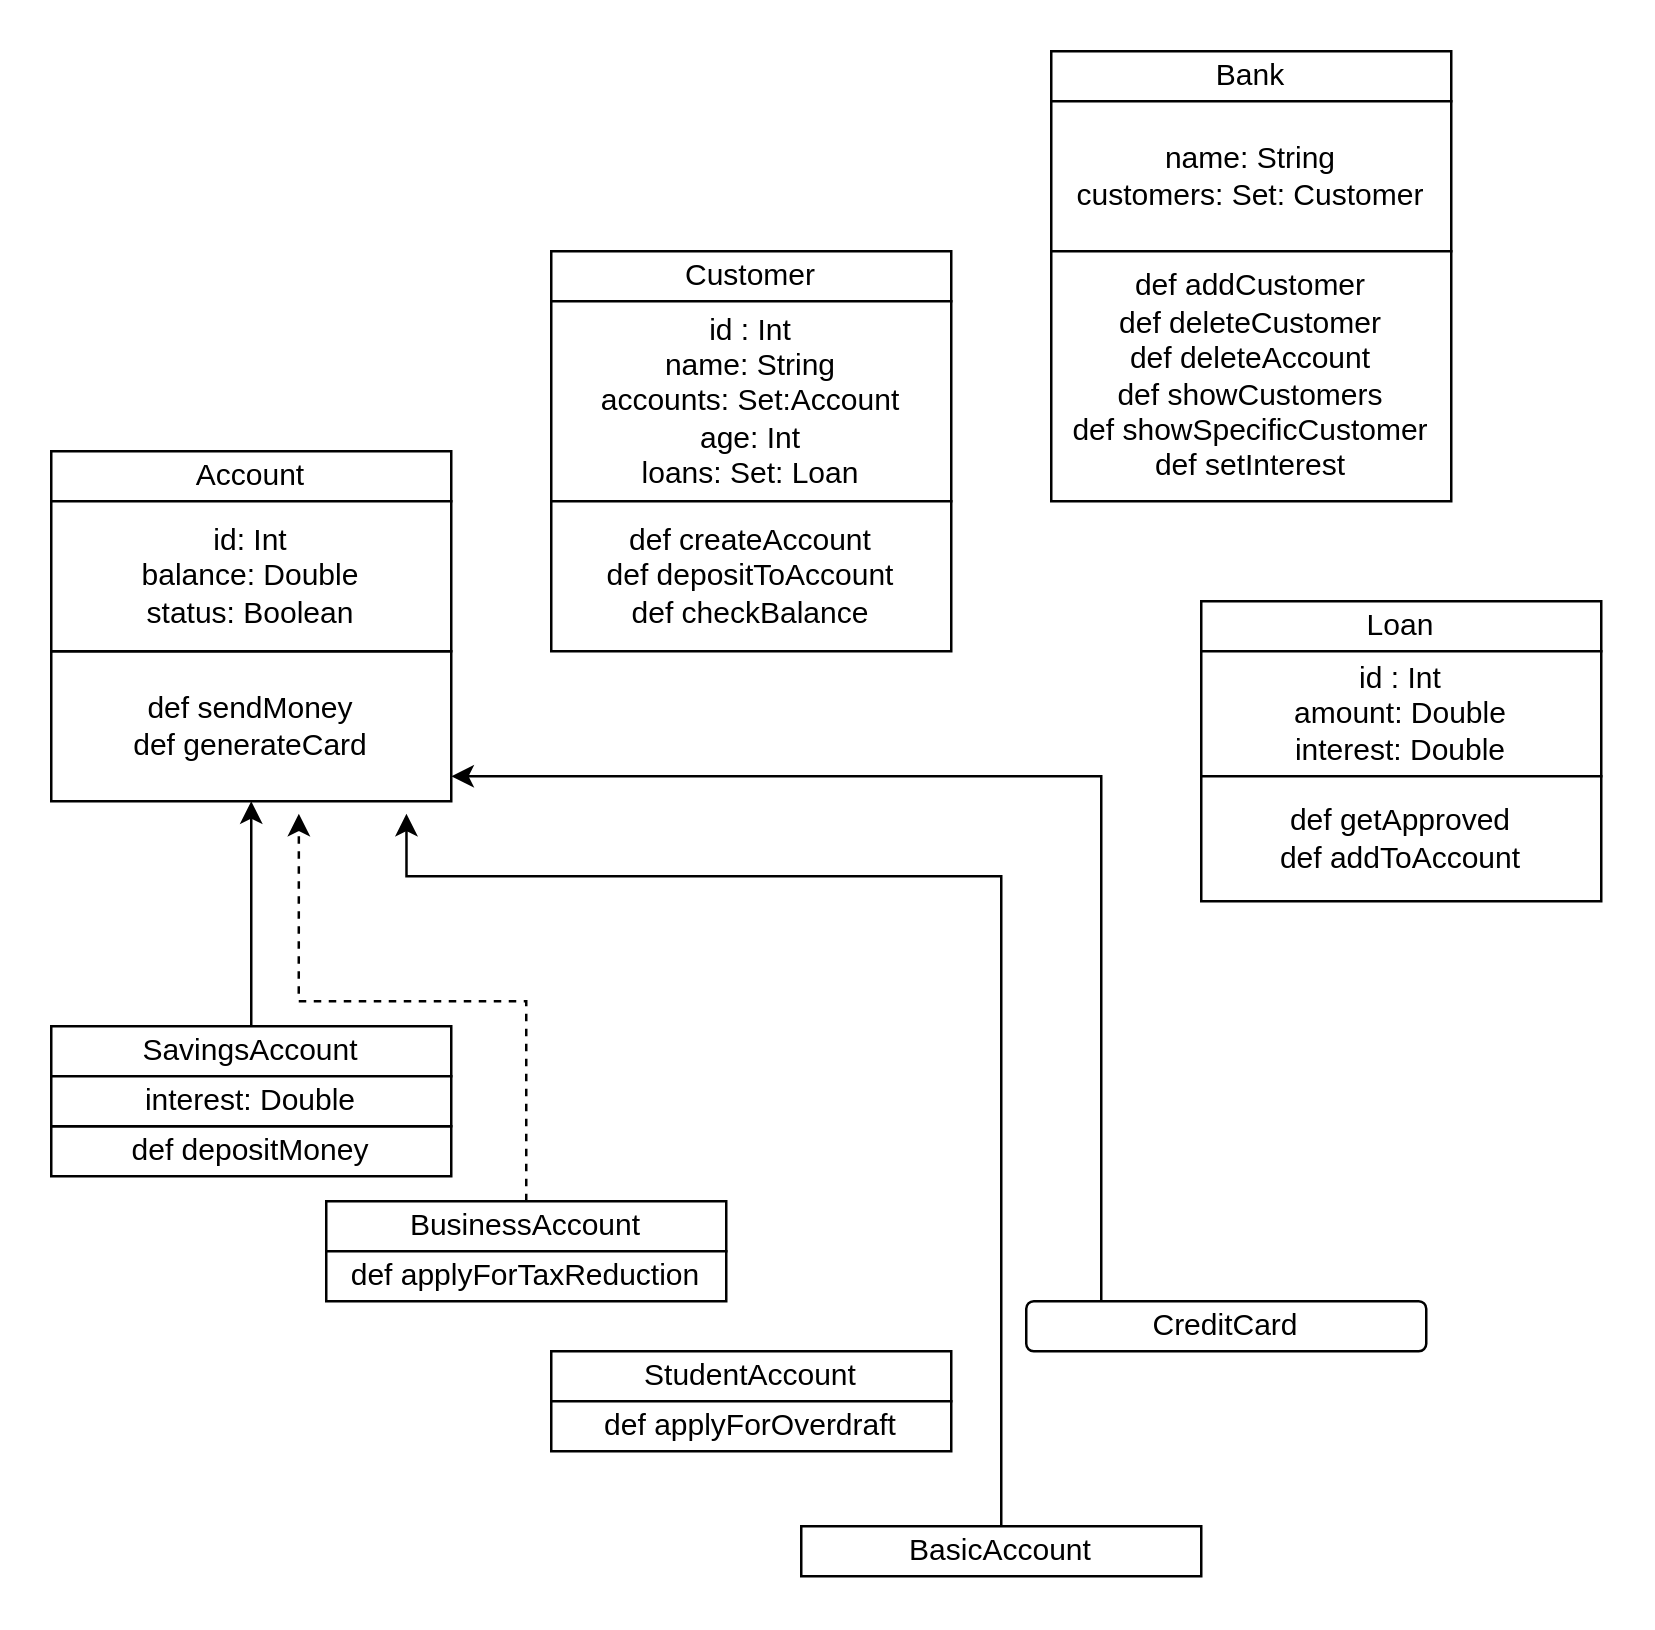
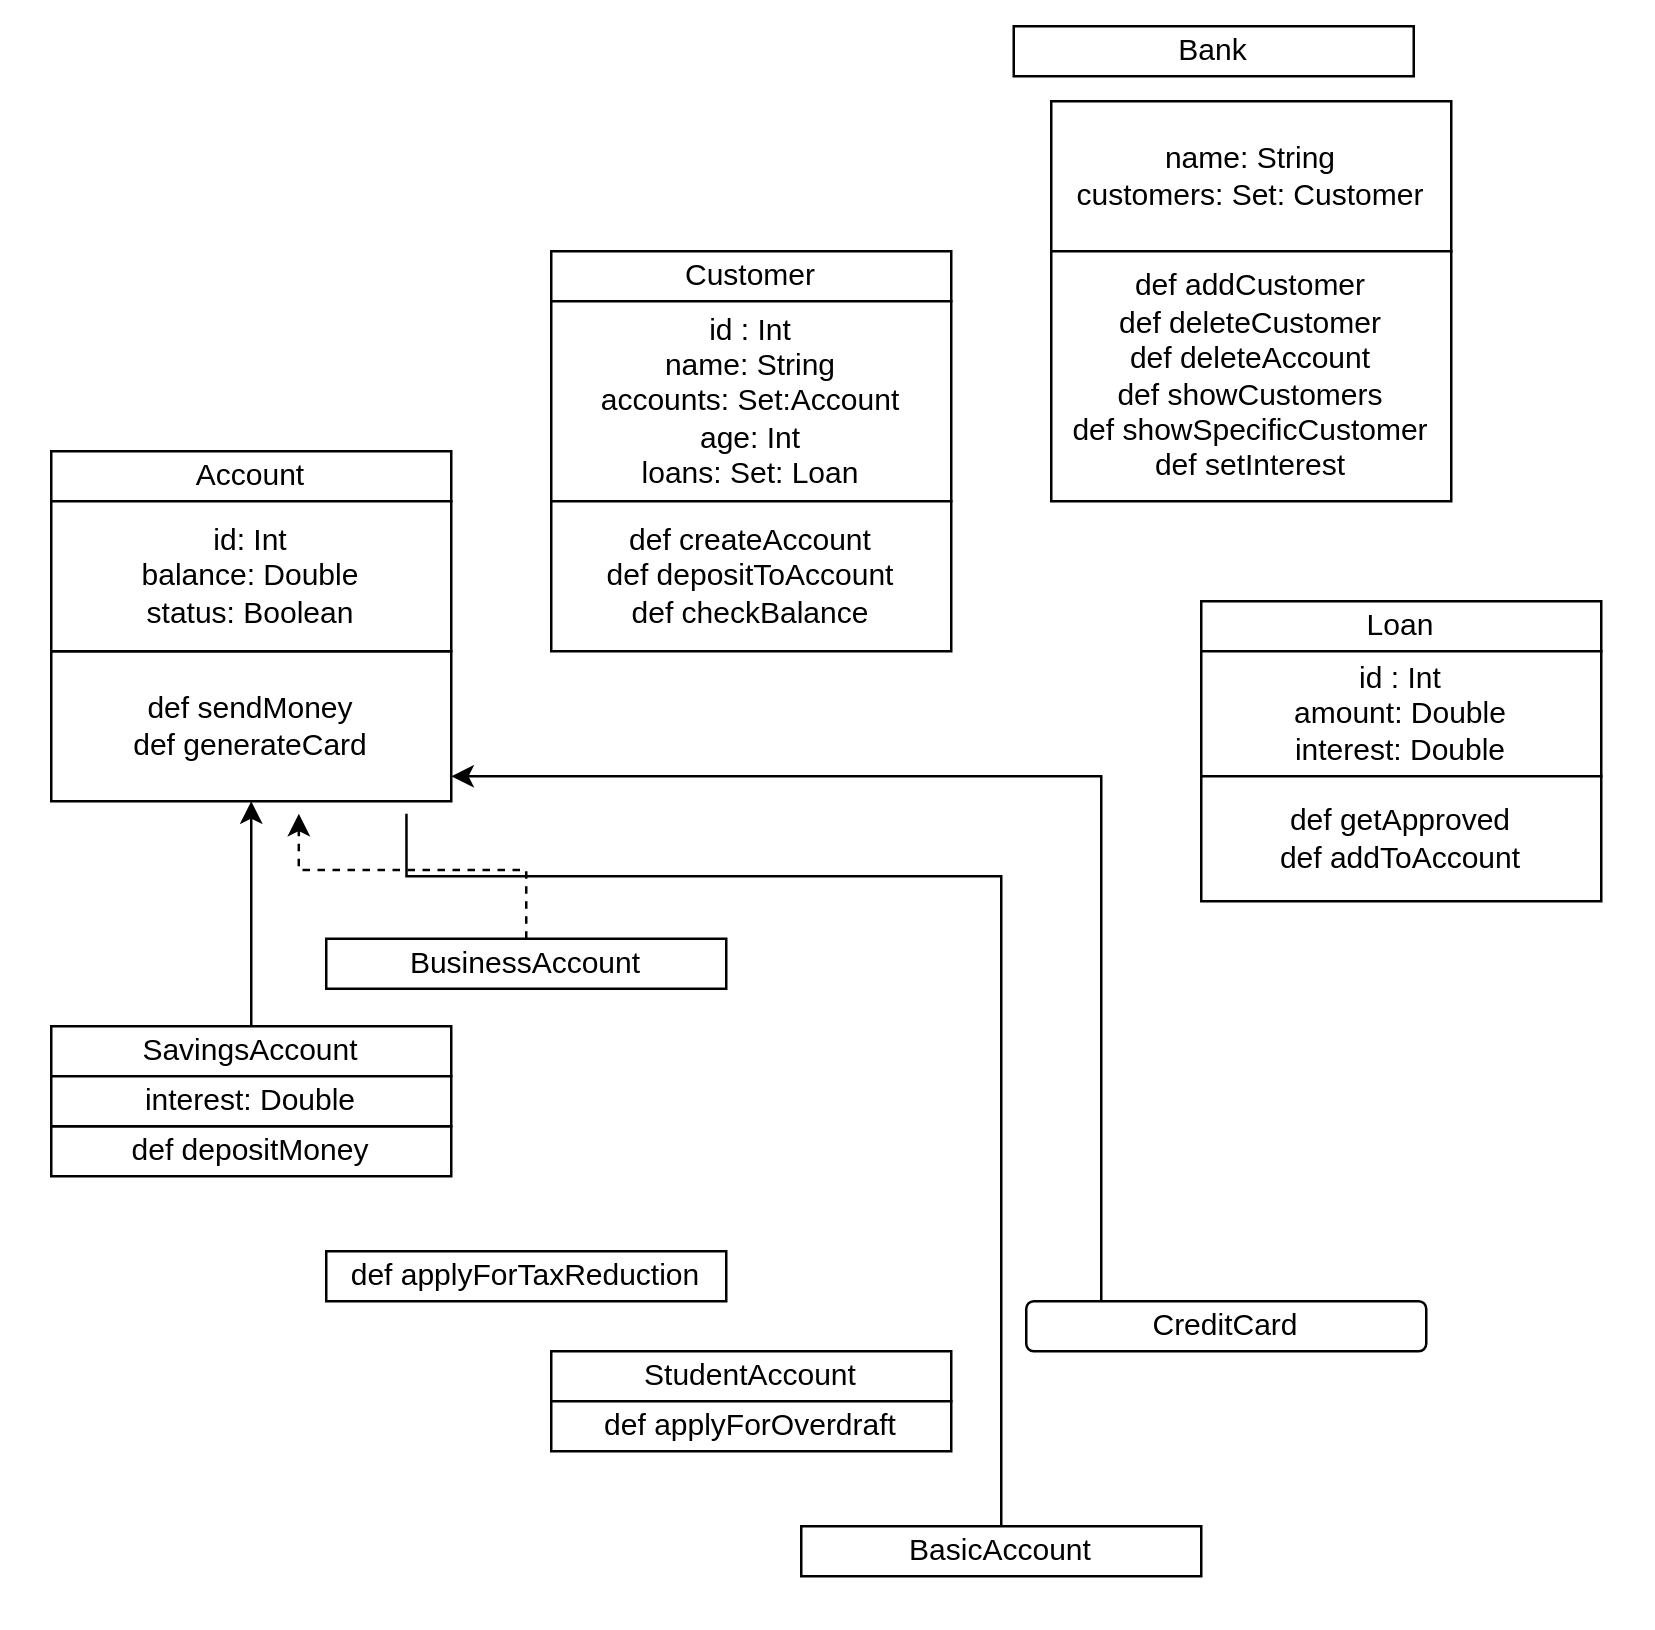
- <mxCell id="18" value="Bank" style="rounded=0;whiteSpace=wrap;html=1;" vertex="1" parent="1"><mxGeometry x="420" y="20" width="160" height="20" as="geometry" /></mxCell>
+ <mxCell id="18" value="Bank" style="rounded=0;whiteSpace=wrap;html=1;" vertex="1" parent="1"><mxGeometry x="405" y="10" width="160" height="20" as="geometry" /></mxCell>
- <mxCell id="11" style="edgeStyle=orthogonalEdgeStyle;rounded=0;orthogonalLoop=1;jettySize=auto;html=1;entryX=0.888;entryY=1.083;entryDx=0;entryDy=0;entryPerimeter=0;" edge="1" parent="1" source="12" target="6"><mxGeometry relative="1" as="geometry"><Array as="points"><mxPoint x="400" y="350" /><mxPoint x="162" y="350" /></Array></mxGeometry></mxCell>
+ <mxCell id="11" style="edgeStyle=orthogonalEdgeStyle;rounded=0;orthogonalLoop=1;jettySize=auto;html=1;entryX=0.888;entryY=1.083;entryDx=0;entryDy=0;entryPerimeter=0;endArrow=none;" edge="1" parent="1" source="12" target="6"><mxGeometry relative="1" as="geometry"><Array as="points"><mxPoint x="400" y="350" /><mxPoint x="162" y="350" /></Array></mxGeometry></mxCell>
- <mxCell id="10" value="BusinessAccount" style="rounded=0;whiteSpace=wrap;html=1;" vertex="1" parent="1"><mxGeometry x="130" y="480" width="160" height="20" as="geometry" /></mxCell>
+ <mxCell id="10" value="BusinessAccount" style="rounded=0;whiteSpace=wrap;html=1;" vertex="1" parent="1"><mxGeometry x="130" y="375" width="160" height="20" as="geometry" /></mxCell>
